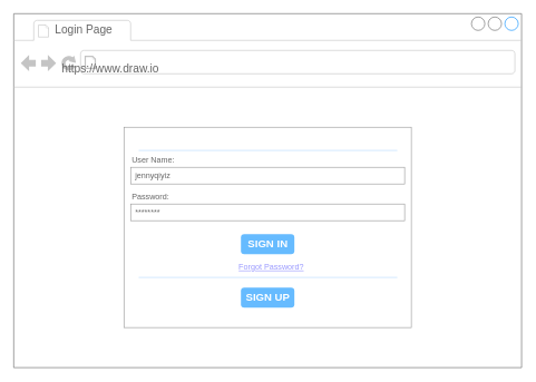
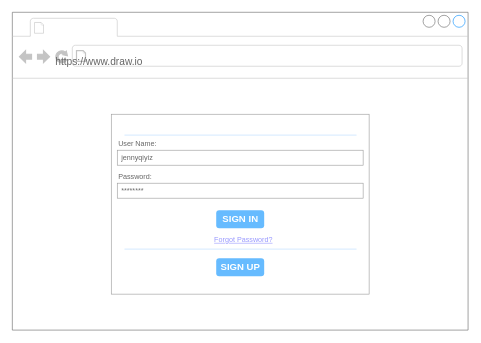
- <mxCell id="3" value="Login Page" style="strokeWidth=1;shadow=0;dashed=0;align=center;html=1;shape=mxgraph.mockup.containers.anchor;fontSize=17;fontColor=#666666;align=left;whiteSpace=wrap;" parent="2" vertex="1"><mxGeometry x="60" y="12" width="110" height="26" as="geometry" /></mxCell>
